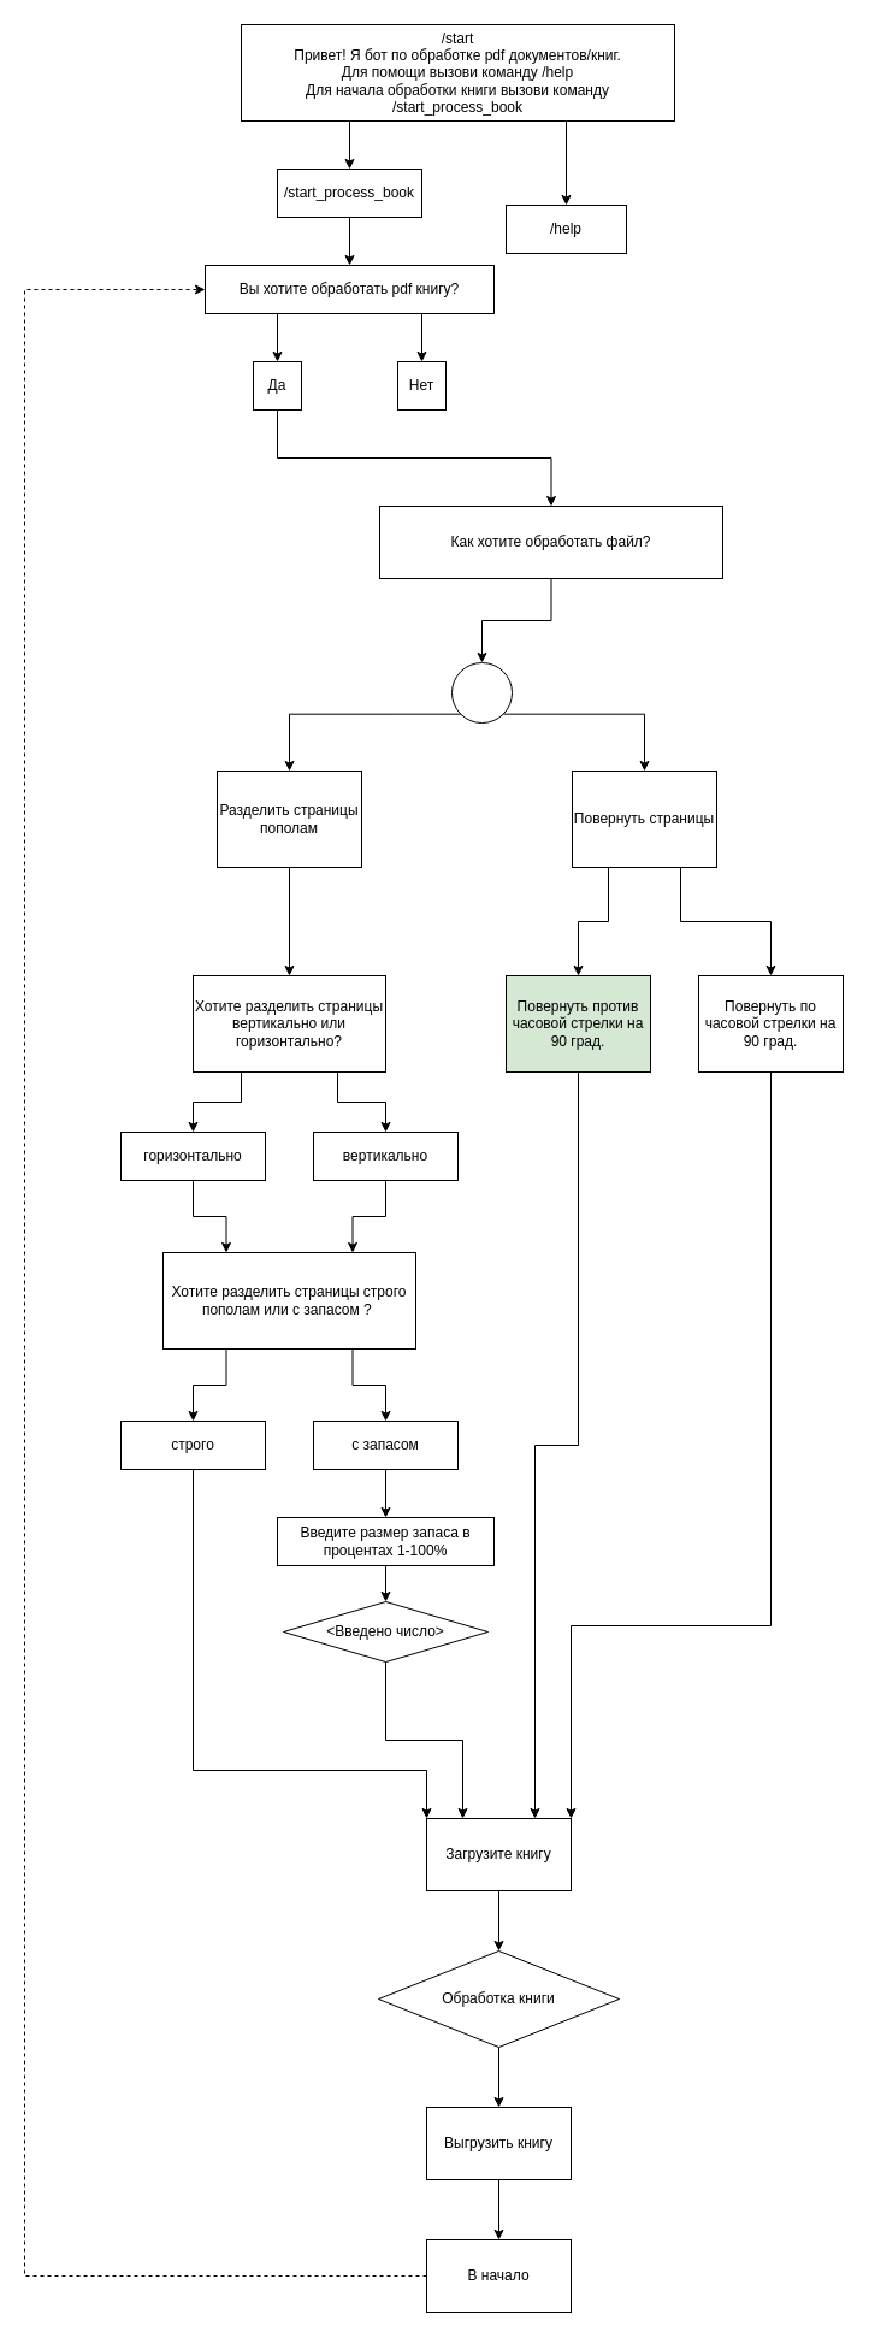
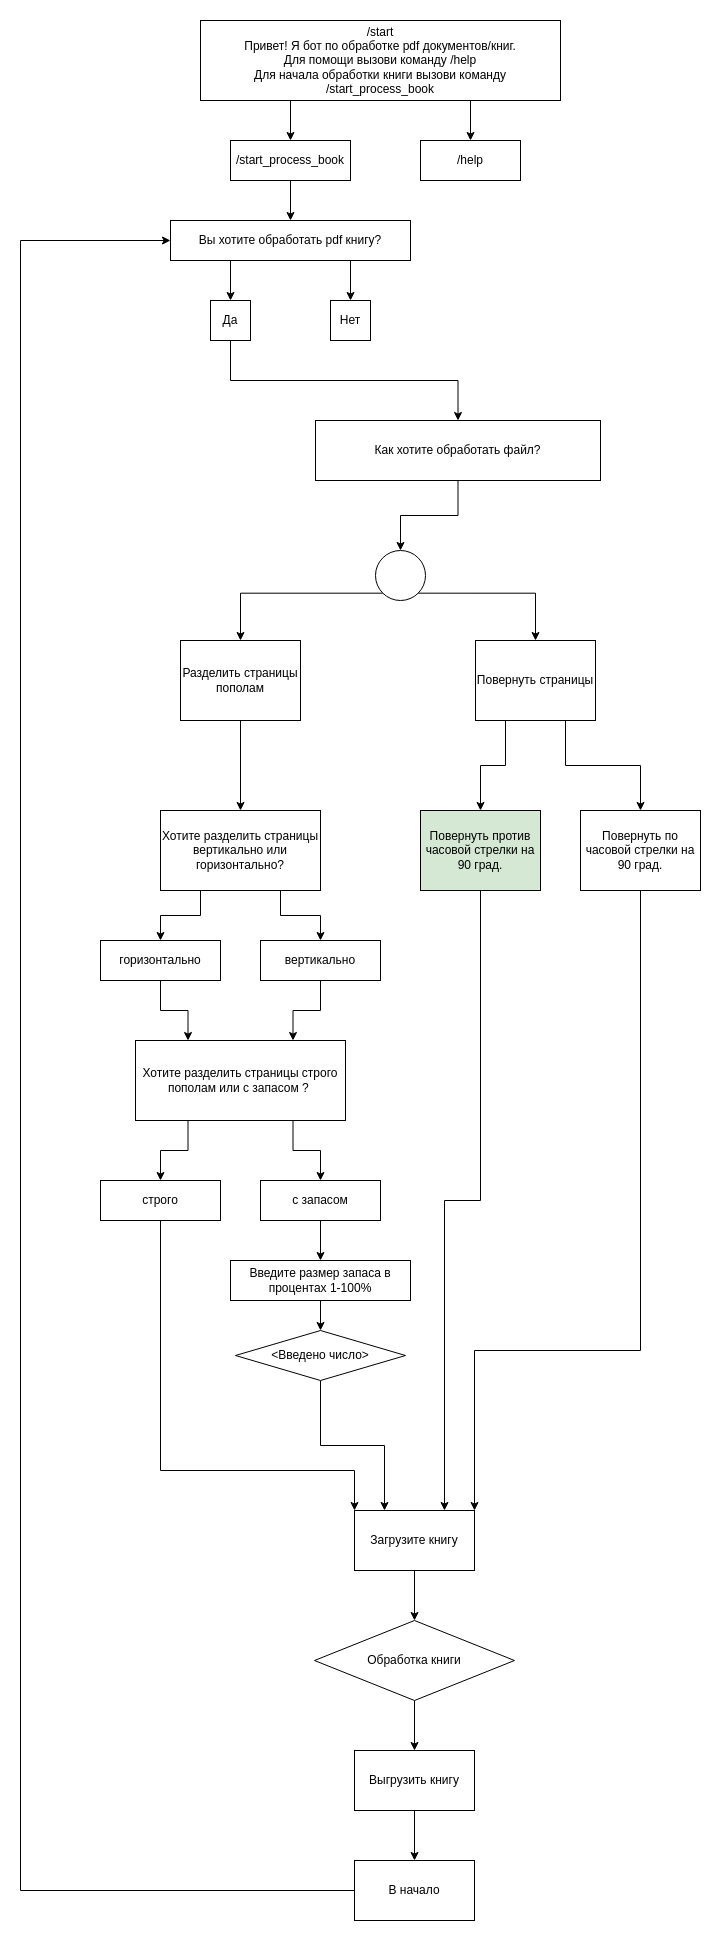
- <mxCell id="7" value="/help" style="whiteSpace=wrap;html=1;" parent="1" vertex="1"><mxGeometry x="420" y="170" width="100" height="40" as="geometry" /></mxCell>
+ <mxCell id="7" value="/help" style="whiteSpace=wrap;html=1;" parent="1" vertex="1"><mxGeometry x="420" y="140" width="100" height="40" as="geometry" /></mxCell>
- <mxCell id="43" style="edgeStyle=orthogonalEdgeStyle;rounded=0;orthogonalLoop=1;jettySize=auto;html=1;exitX=0;exitY=0.5;exitDx=0;exitDy=0;entryX=0;entryY=0.5;entryDx=0;entryDy=0;dashed=1;" parent="1" source="44" target="10" edge="1"><mxGeometry relative="1" as="geometry"><Array as="points"><mxPoint x="20" y="1890" /><mxPoint x="20" y="240" /></Array></mxGeometry></mxCell>
+ <mxCell id="43" style="edgeStyle=orthogonalEdgeStyle;rounded=0;orthogonalLoop=1;jettySize=auto;html=1;exitX=0;exitY=0.5;exitDx=0;exitDy=0;entryX=0;entryY=0.5;entryDx=0;entryDy=0;" parent="1" source="44" target="10" edge="1"><mxGeometry relative="1" as="geometry"><Array as="points"><mxPoint x="20" y="1890" /><mxPoint x="20" y="240" /></Array></mxGeometry></mxCell>
